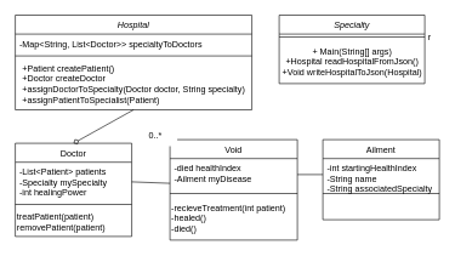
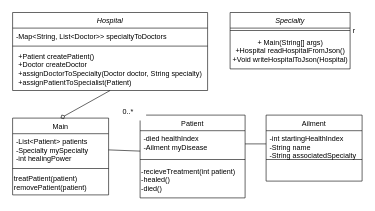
- <mxCell id="13" value="Void" style="swimlane;fontStyle=0;align=center;verticalAlign=top;childLayout=stackLayout;horizontal=1;startSize=26;horizontalStack=0;resizeParent=1;resizeLast=0;collapsible=1;marginBottom=0;rounded=0;shadow=0;strokeWidth=1;" vertex="1" parent="1"><mxGeometry x="233" y="191" width="175" height="138" as="geometry"><mxRectangle x="550" y="140" width="160" height="26" as="alternateBounds" /></mxGeometry></mxCell>
+ <mxCell id="13" value="Patient" style="swimlane;fontStyle=0;align=center;verticalAlign=top;childLayout=stackLayout;horizontal=1;startSize=26;horizontalStack=0;resizeParent=1;resizeLast=0;collapsible=1;marginBottom=0;rounded=0;shadow=0;strokeWidth=1;" vertex="1" parent="1"><mxGeometry x="233" y="191" width="175" height="138" as="geometry"><mxRectangle x="550" y="140" width="160" height="26" as="alternateBounds" /></mxGeometry></mxCell>
- <mxCell id="6" value="Doctor" style="swimlane;fontStyle=0;align=center;verticalAlign=top;childLayout=stackLayout;horizontal=1;startSize=26;horizontalStack=0;resizeParent=1;resizeLast=0;collapsible=1;marginBottom=0;rounded=0;shadow=0;strokeWidth=1;" parent="1" vertex="1"><mxGeometry x="20.5" y="196" width="160" height="128" as="geometry"><mxRectangle x="550" y="140" width="160" height="26" as="alternateBounds" /></mxGeometry></mxCell>
+ <mxCell id="6" value="Main" style="swimlane;fontStyle=0;align=center;verticalAlign=top;childLayout=stackLayout;horizontal=1;startSize=26;horizontalStack=0;resizeParent=1;resizeLast=0;collapsible=1;marginBottom=0;rounded=0;shadow=0;strokeWidth=1;" parent="1" vertex="1"><mxGeometry x="20.5" y="196" width="160" height="128" as="geometry"><mxRectangle x="550" y="140" width="160" height="26" as="alternateBounds" /></mxGeometry></mxCell>
